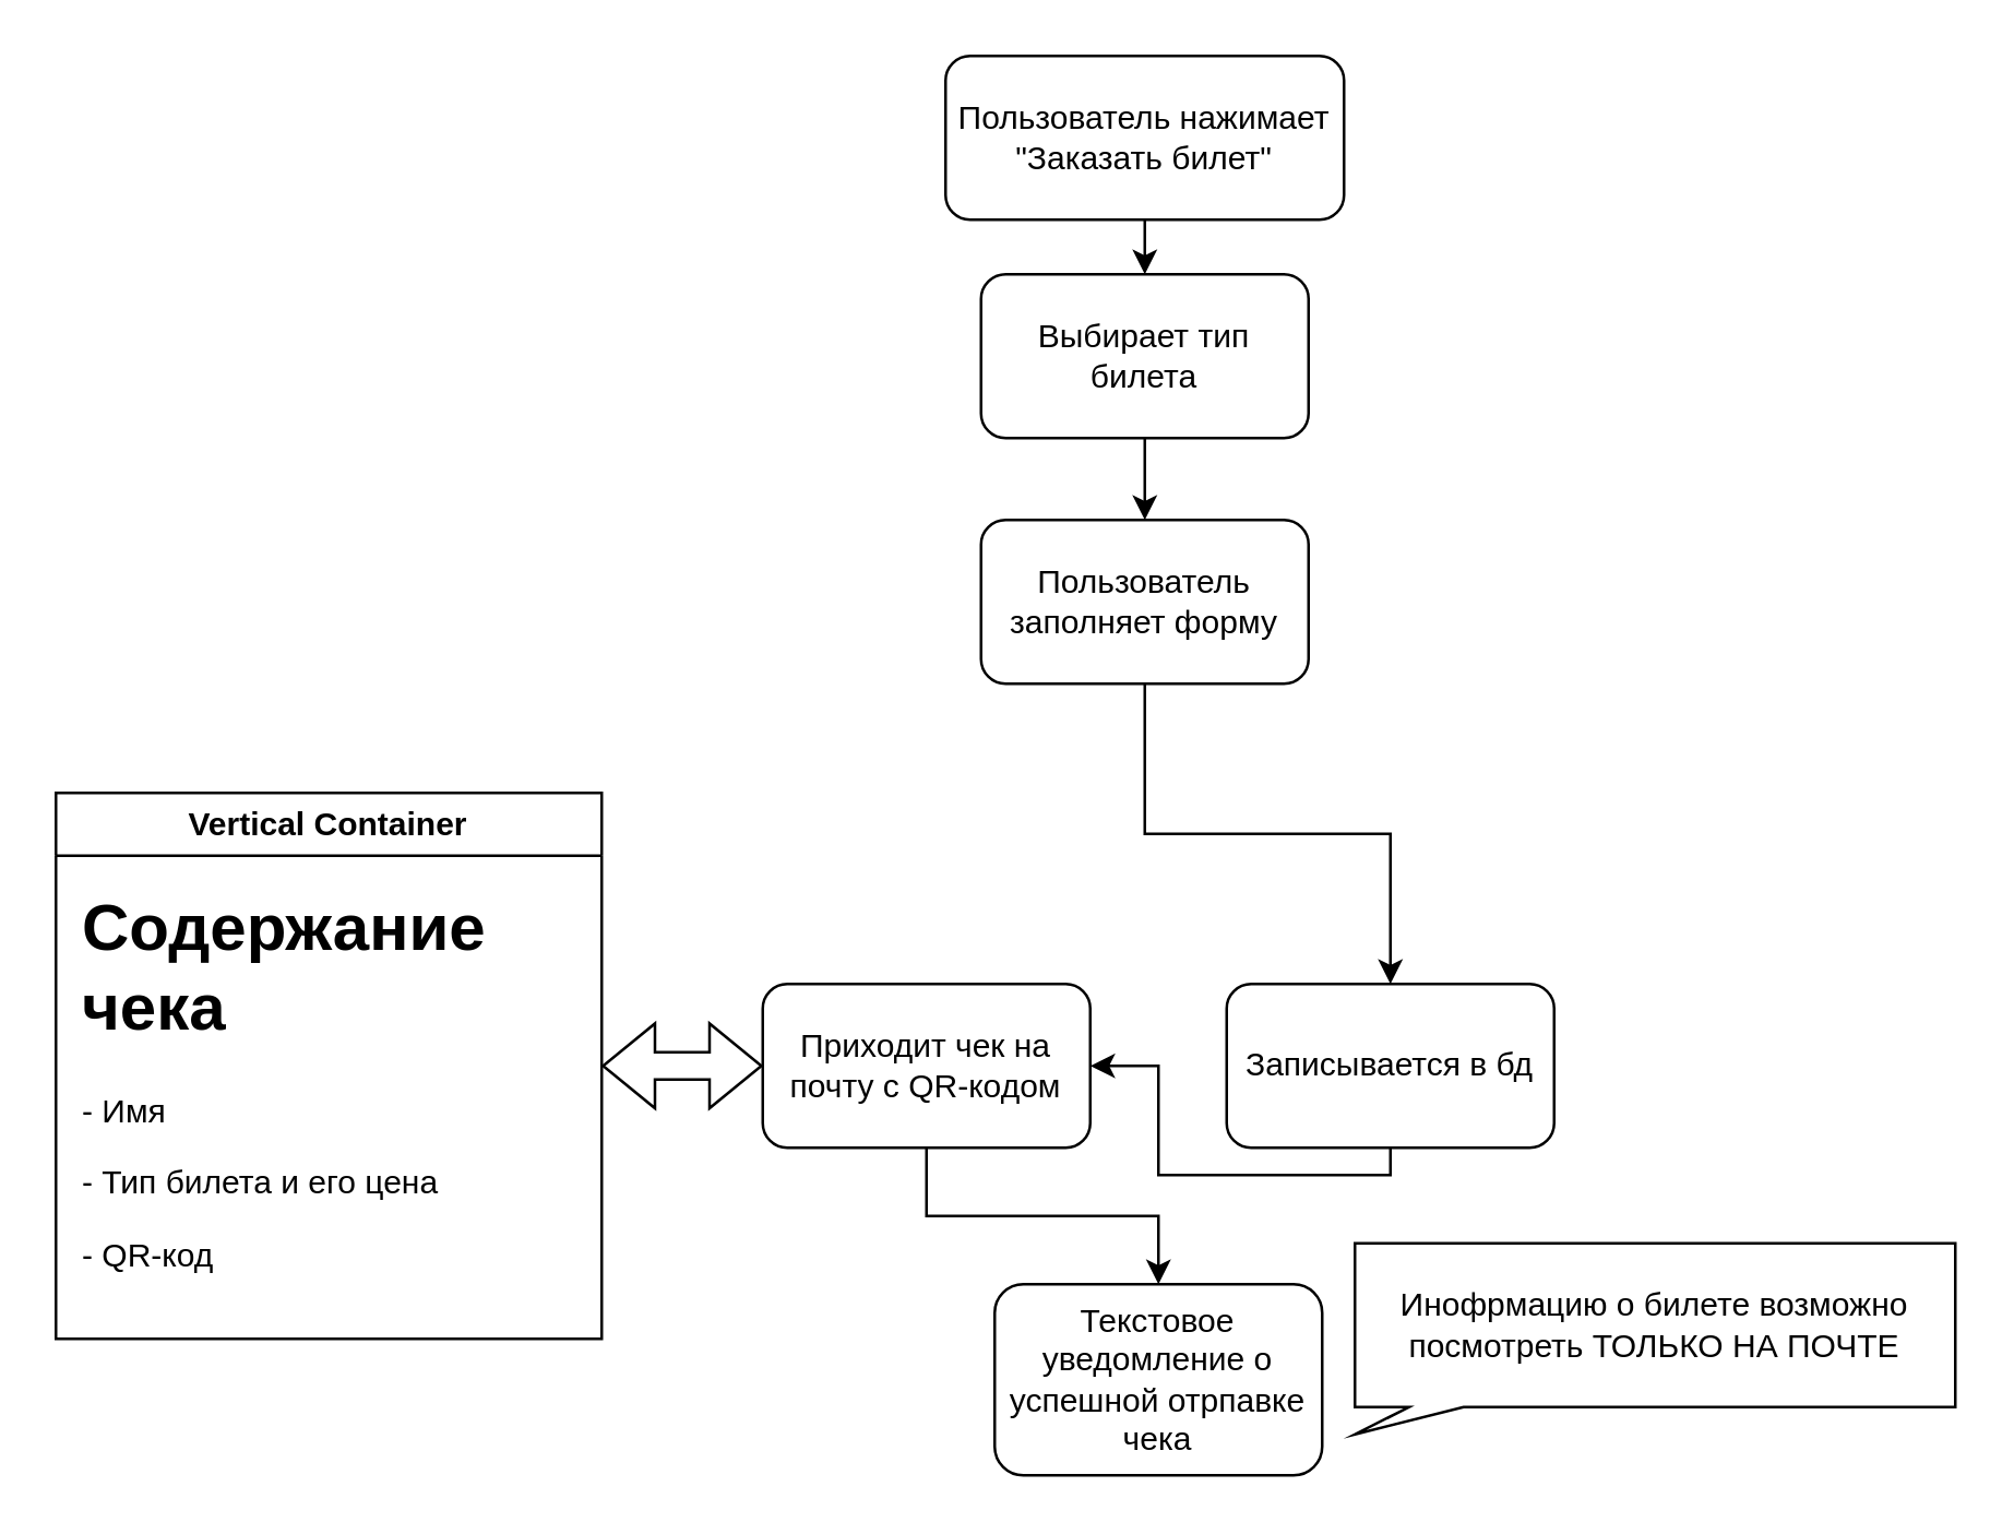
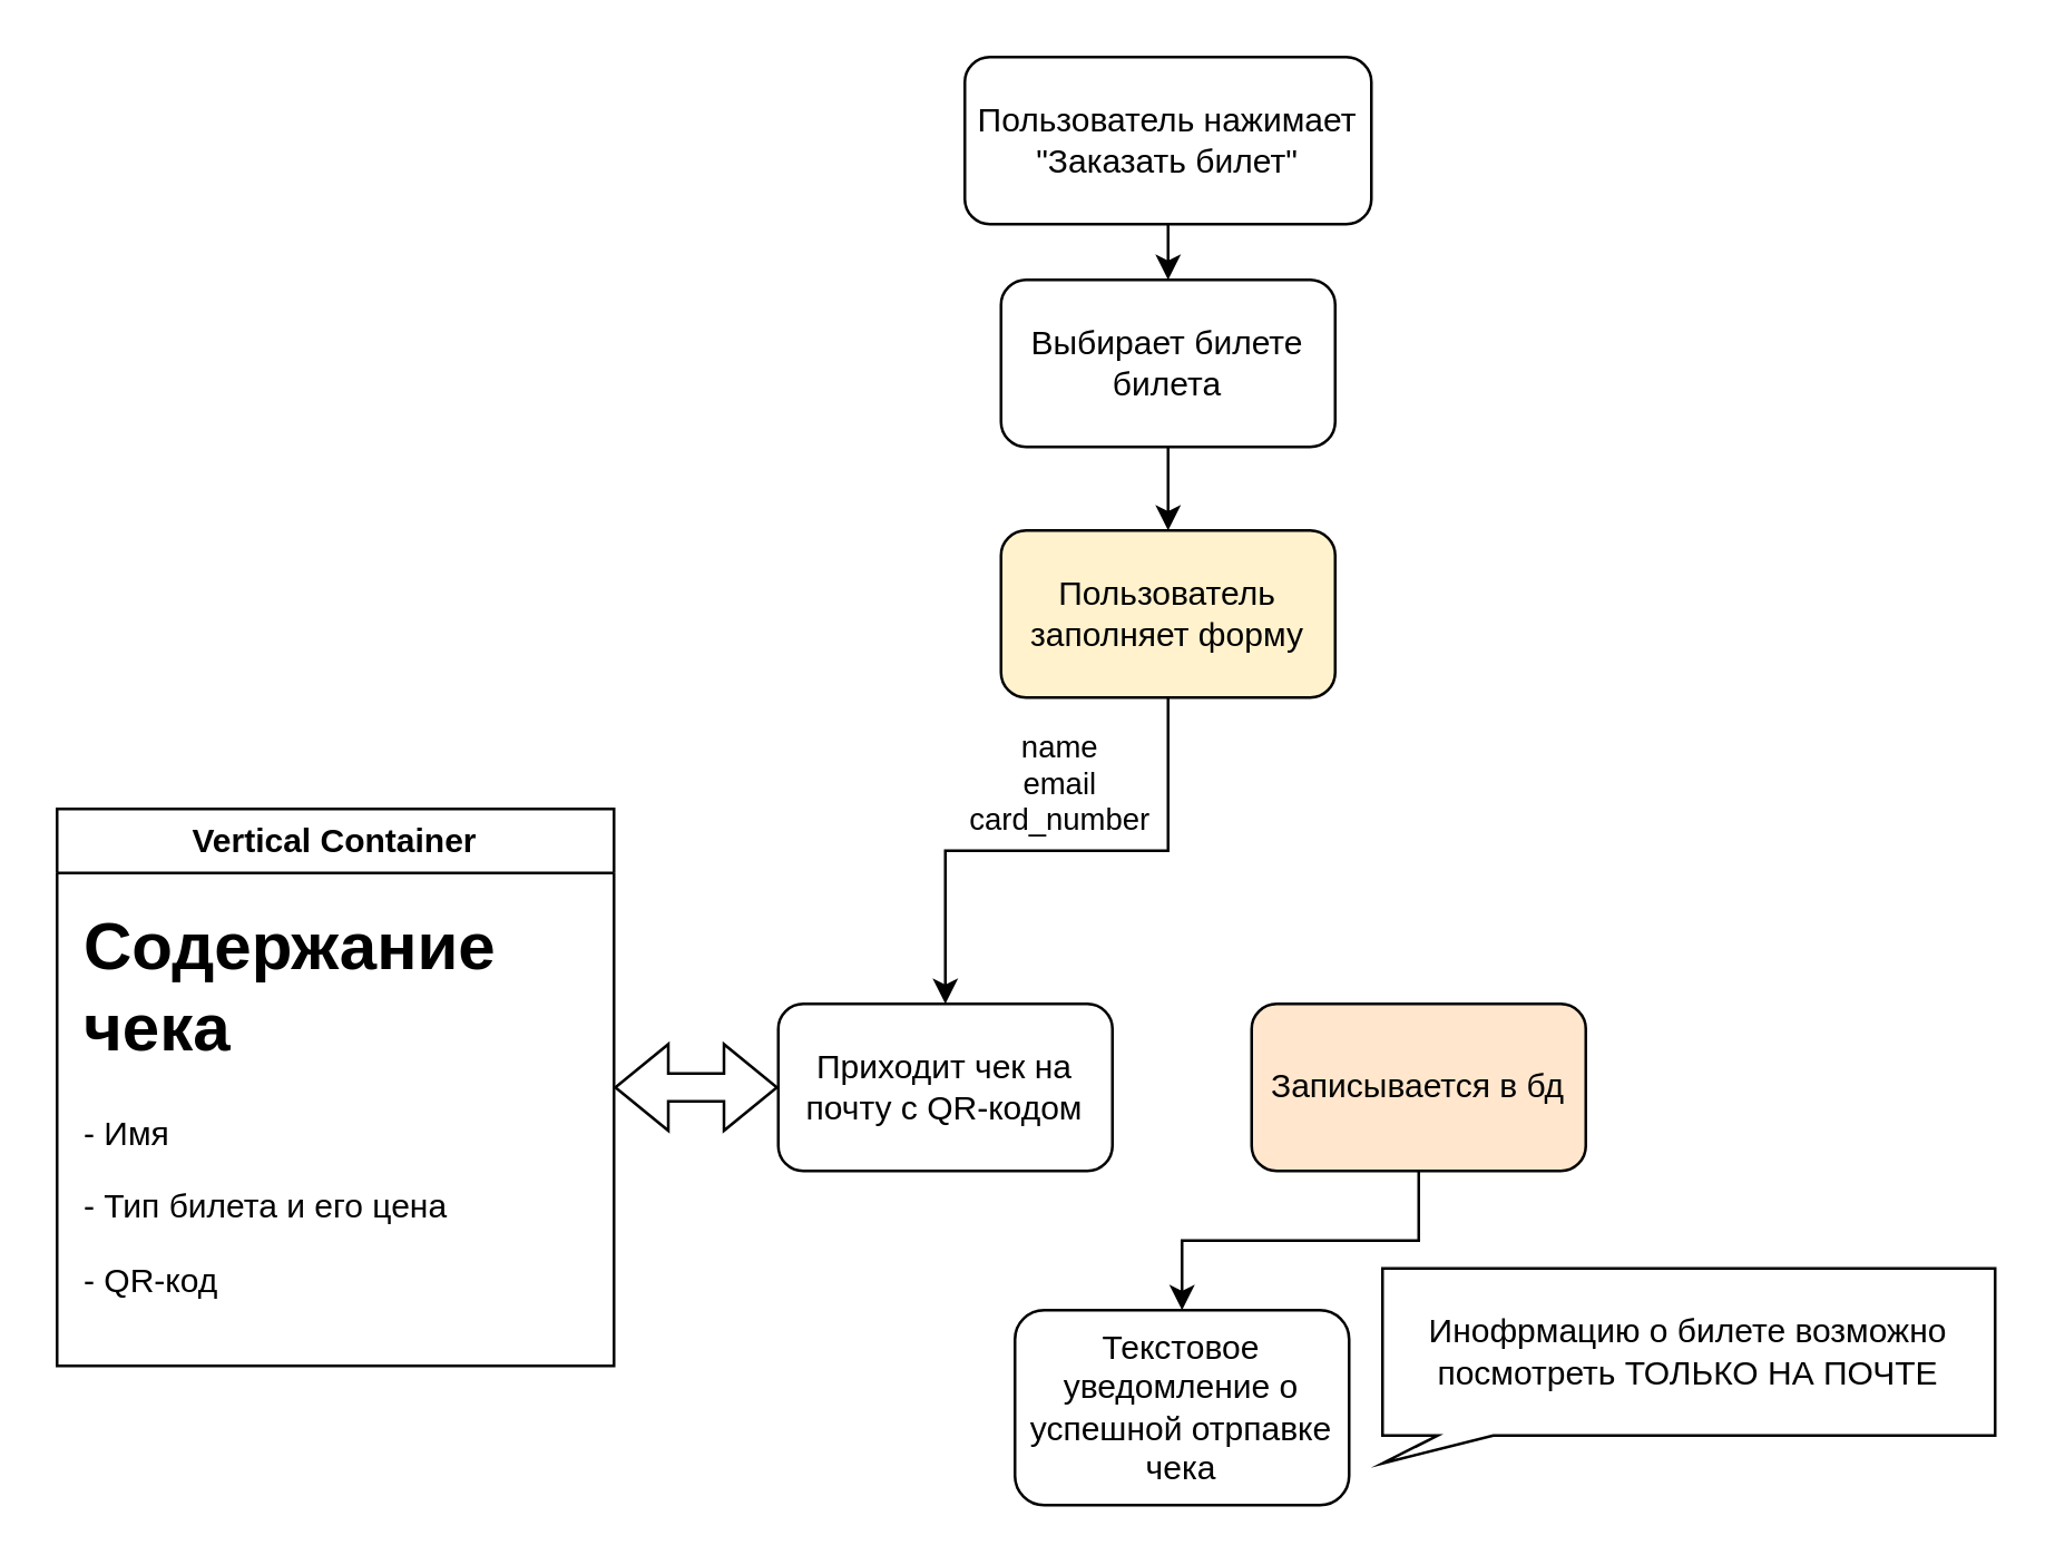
- <mxCell id="9" value="Выбирает тип билета" style="rounded=1;whiteSpace=wrap;html=1;" vertex="1" parent="1"><mxGeometry x="359" y="100" width="120" height="60" as="geometry" /></mxCell>
+ <mxCell id="9" value="Выбирает билете билета" style="rounded=1;whiteSpace=wrap;html=1;" vertex="1" parent="1"><mxGeometry x="359" y="100" width="120" height="60" as="geometry" /></mxCell>
- <mxCell id="2" value="Пользователь заполняет форму" style="rounded=1;whiteSpace=wrap;html=1;" vertex="1" parent="1"><mxGeometry x="359" y="190" width="120" height="60" as="geometry" /></mxCell>
+ <mxCell id="2" value="Пользователь заполняет форму" style="rounded=1;whiteSpace=wrap;html=1;fillColor=#fff2cc;" vertex="1" parent="1"><mxGeometry x="359" y="190" width="120" height="60" as="geometry" /></mxCell>
+ <mxCell id="3" value="" style="endArrow=classic;html=1;rounded=0;exitX=0.5;exitY=1;exitDx=0;exitDy=0;entryX=0.5;entryY=0;entryDx=0;entryDy=0;edgeStyle=orthogonalEdgeStyle;" edge="1" parent="1" source="2" target="5"><mxGeometry width="50" height="50" relative="1" as="geometry"><mxPoint x="459" y="380" as="sourcePoint" /><mxPoint x="419" y="360" as="targetPoint" /></mxGeometry></mxCell>
+ <mxCell id="4" value="name&lt;br&gt;email&lt;br&gt;card_number" style="edgeLabel;html=1;align=center;verticalAlign=middle;resizable=0;points=[];" vertex="1" connectable="0" parent="3"><mxGeometry x="-0.449" y="2" relative="1" as="geometry"><mxPoint x="-42" y="-22" as="offset" /></mxGeometry></mxCell>
- <mxCell id="7" value="" style="endArrow=classic;html=1;rounded=0;exitX=0.5;exitY=1;exitDx=0;exitDy=0;entryX=0.5;entryY=0;entryDx=0;entryDy=0;edgeStyle=orthogonalEdgeStyle;jumpStyle=line;" edge="1" parent="1" source="2" target="6"><mxGeometry width="50" height="50" relative="1" as="geometry"><mxPoint x="519" y="320" as="sourcePoint" /><mxPoint x="569" y="270" as="targetPoint" /></mxGeometry></mxCell>
- <mxCell id="6" value="Записывается в бд" style="rounded=1;whiteSpace=wrap;html=1;" vertex="1" parent="1"><mxGeometry x="449" y="360" width="120" height="60" as="geometry" /></mxCell>
+ <mxCell id="6" value="Записывается в бд" style="rounded=1;whiteSpace=wrap;html=1;fillColor=#ffe6cc;" vertex="1" parent="1"><mxGeometry x="449" y="360" width="120" height="60" as="geometry" /></mxCell>
- <mxCell id="17" value="" style="endArrow=classic;html=1;rounded=0;exitX=0.5;exitY=1;exitDx=0;exitDy=0;edgeStyle=orthogonalEdgeStyle;" edge="1" parent="1" source="6" target="5"><mxGeometry width="50" height="50" relative="1" as="geometry"><mxPoint x="530" y="540" as="sourcePoint" /><mxPoint x="580" y="490" as="targetPoint" /></mxGeometry></mxCell>
+ <mxCell id="17" value="" style="endArrow=classic;html=1;rounded=0;exitX=0.5;exitY=1;exitDx=0;exitDy=0;entryX=0.5;entryY=0;entryDx=0;entryDy=0;edgeStyle=orthogonalEdgeStyle;" edge="1" parent="1" source="6" target="15"><mxGeometry width="50" height="50" relative="1" as="geometry"><mxPoint x="530" y="540" as="sourcePoint" /><mxPoint x="580" y="490" as="targetPoint" /></mxGeometry></mxCell>
- <mxCell id="16" value="" style="endArrow=classic;html=1;rounded=0;exitX=0.5;exitY=1;exitDx=0;exitDy=0;entryX=0.5;entryY=0;entryDx=0;entryDy=0;edgeStyle=orthogonalEdgeStyle;" edge="1" parent="1" source="5" target="15"><mxGeometry width="50" height="50" relative="1" as="geometry"><mxPoint x="310" y="590" as="sourcePoint" /><mxPoint x="360" y="540" as="targetPoint" /></mxGeometry></mxCell>
